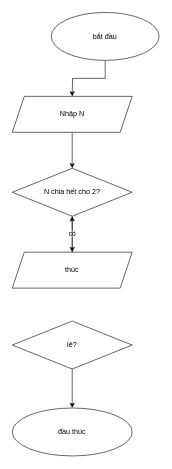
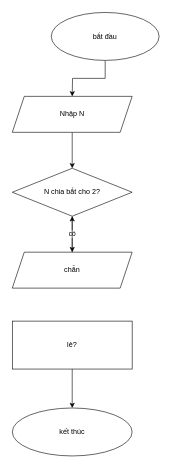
- <mxCell id="7" value="N chia hết cho 2?" style="rhombus;whiteSpace=wrap;html=1;" vertex="1" parent="1"><mxGeometry x="20" y="280" width="200" height="80" as="geometry" /></mxCell>
+ <mxCell id="7" value="N chia bắt cho 2?" style="rhombus;whiteSpace=wrap;html=1;" vertex="1" parent="1"><mxGeometry x="20" y="280" width="200" height="80" as="geometry" /></mxCell>
- <mxCell id="9" value="thúc" style="shape=parallelogram;perimeter=parallelogramPerimeter;whiteSpace=wrap;html=1;fixedSize=1;" vertex="1" parent="1"><mxGeometry x="20" y="420" width="200" height="60" as="geometry" /></mxCell>
+ <mxCell id="9" value="chẵn" style="shape=parallelogram;perimeter=parallelogramPerimeter;whiteSpace=wrap;html=1;fixedSize=1;" vertex="1" parent="1"><mxGeometry x="20" y="420" width="200" height="60" as="geometry" /></mxCell>
- <mxCell id="11" value="lẻ?" style="rhombus;whiteSpace=wrap;html=1;" vertex="1" parent="1"><mxGeometry x="20" y="535" width="200" height="80" as="geometry" /></mxCell>
+ <mxCell id="11" value="lẻ?" style="whiteSpace=wrap;html=1;rounded=0;" vertex="1" parent="1"><mxGeometry x="20" y="535" width="200" height="80" as="geometry" /></mxCell>
- <mxCell id="12" value="đầu thúc" style="ellipse;whiteSpace=wrap;html=1;" vertex="1" parent="1"><mxGeometry x="20" y="680" width="200" height="80" as="geometry" /></mxCell>
+ <mxCell id="12" value="kết thúc" style="ellipse;whiteSpace=wrap;html=1;" vertex="1" parent="1"><mxGeometry x="20" y="680" width="200" height="80" as="geometry" /></mxCell>
